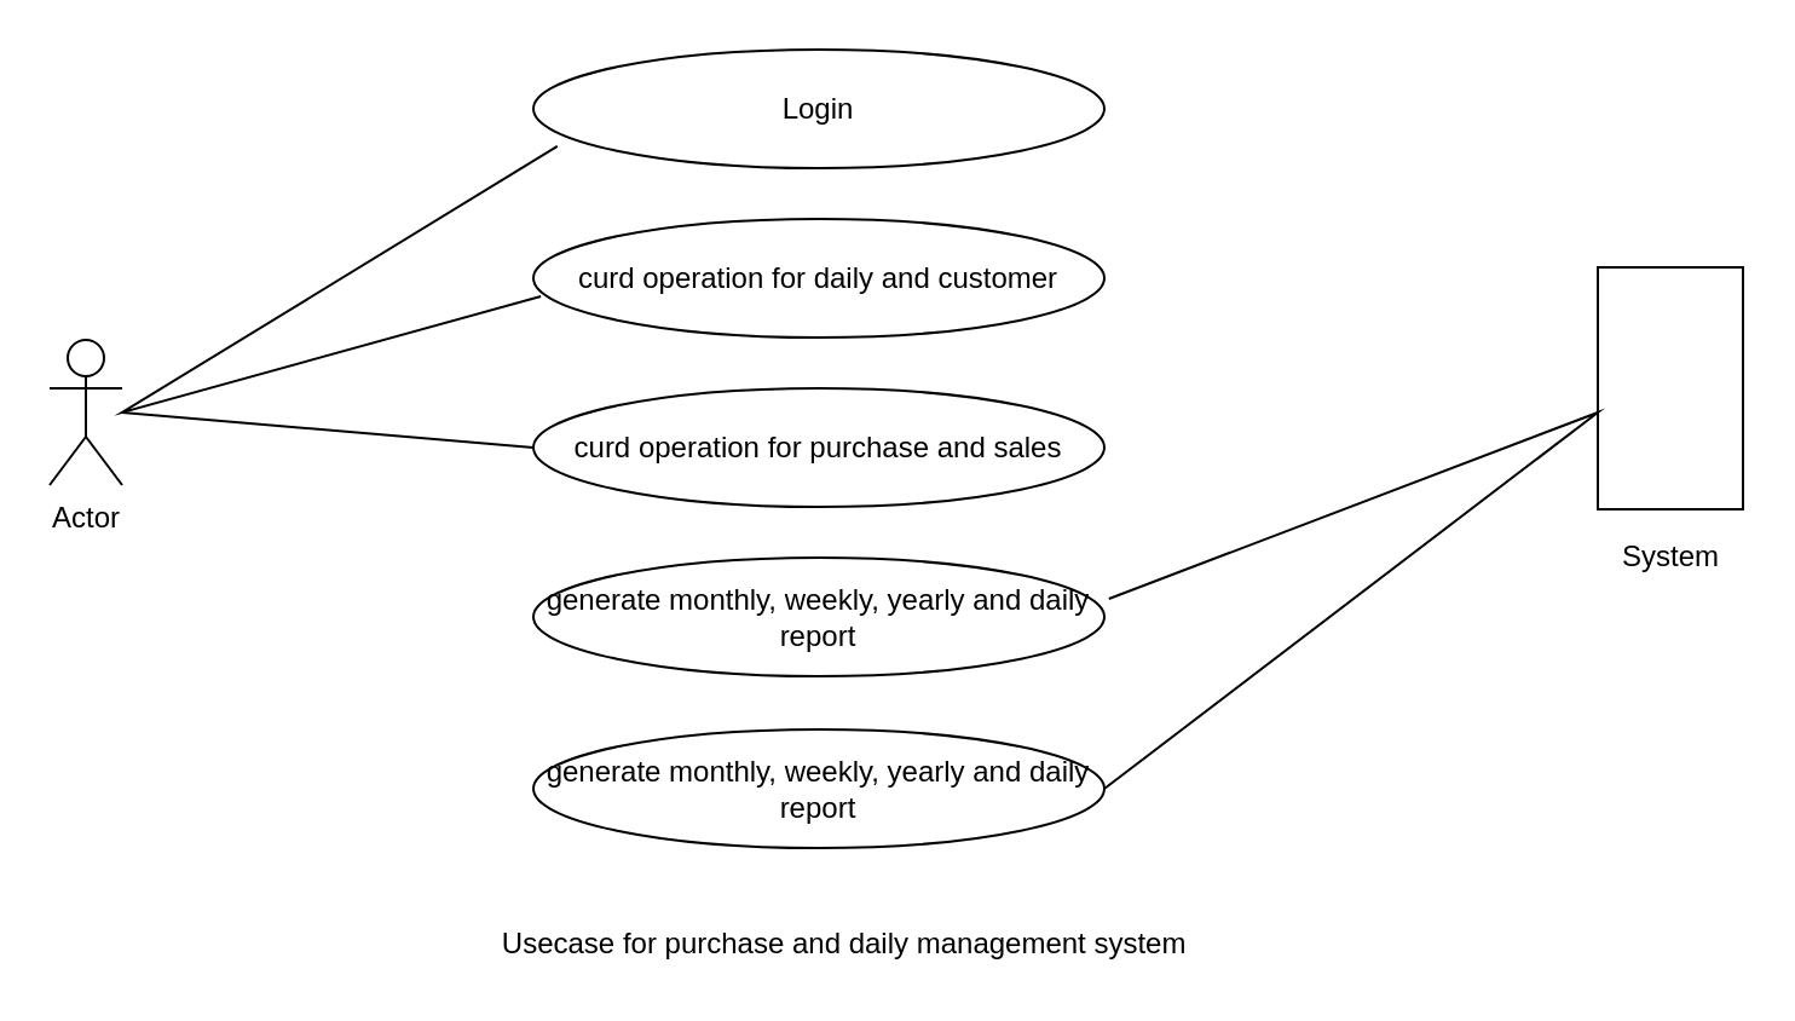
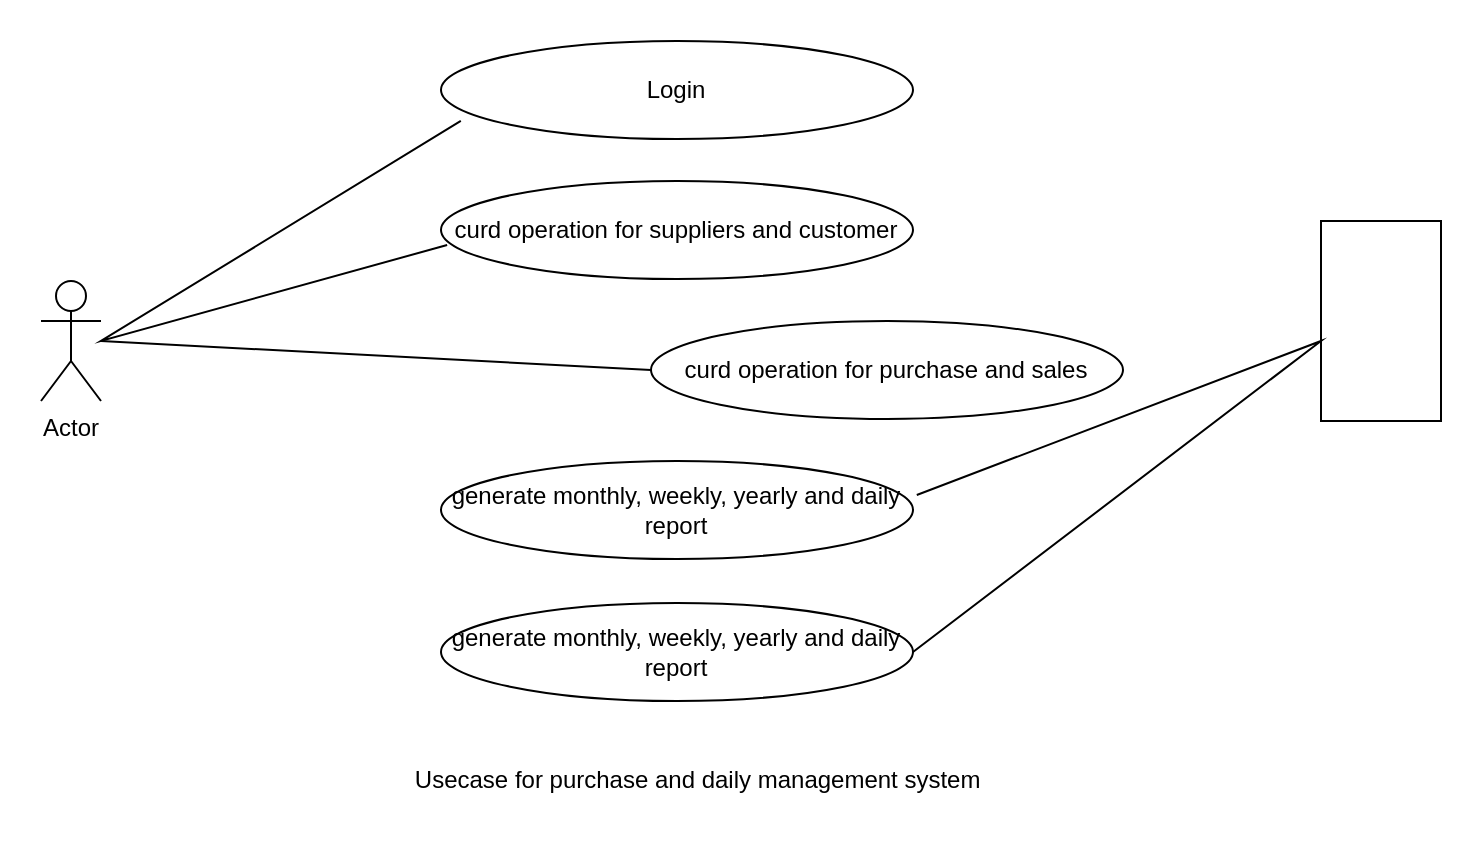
- <mxCell id="5" value="curd operation for daily and customer" style="ellipse;whiteSpace=wrap;html=1;" vertex="1" parent="1"><mxGeometry x="220" y="90" width="236" height="49" as="geometry" /></mxCell>
+ <mxCell id="5" value="curd operation for suppliers and customer" style="ellipse;whiteSpace=wrap;html=1;" vertex="1" parent="1"><mxGeometry x="220" y="90" width="236" height="49" as="geometry" /></mxCell>
- <mxCell id="6" value="curd operation for purchase and sales" style="ellipse;whiteSpace=wrap;html=1;" vertex="1" parent="1"><mxGeometry x="220" y="160" width="236" height="49" as="geometry" /></mxCell>
+ <mxCell id="6" value="curd operation for purchase and sales" style="ellipse;whiteSpace=wrap;html=1;" vertex="1" parent="1"><mxGeometry x="325" y="160" width="236" height="49" as="geometry" /></mxCell>
- <mxCell id="9" value="System" style="text;html=1;align=center;verticalAlign=middle;resizable=0;points=[];autosize=1;strokeColor=none;fillColor=none;" vertex="1" parent="1"><mxGeometry x="660" y="220" width="60" height="20" as="geometry" /></mxCell>
